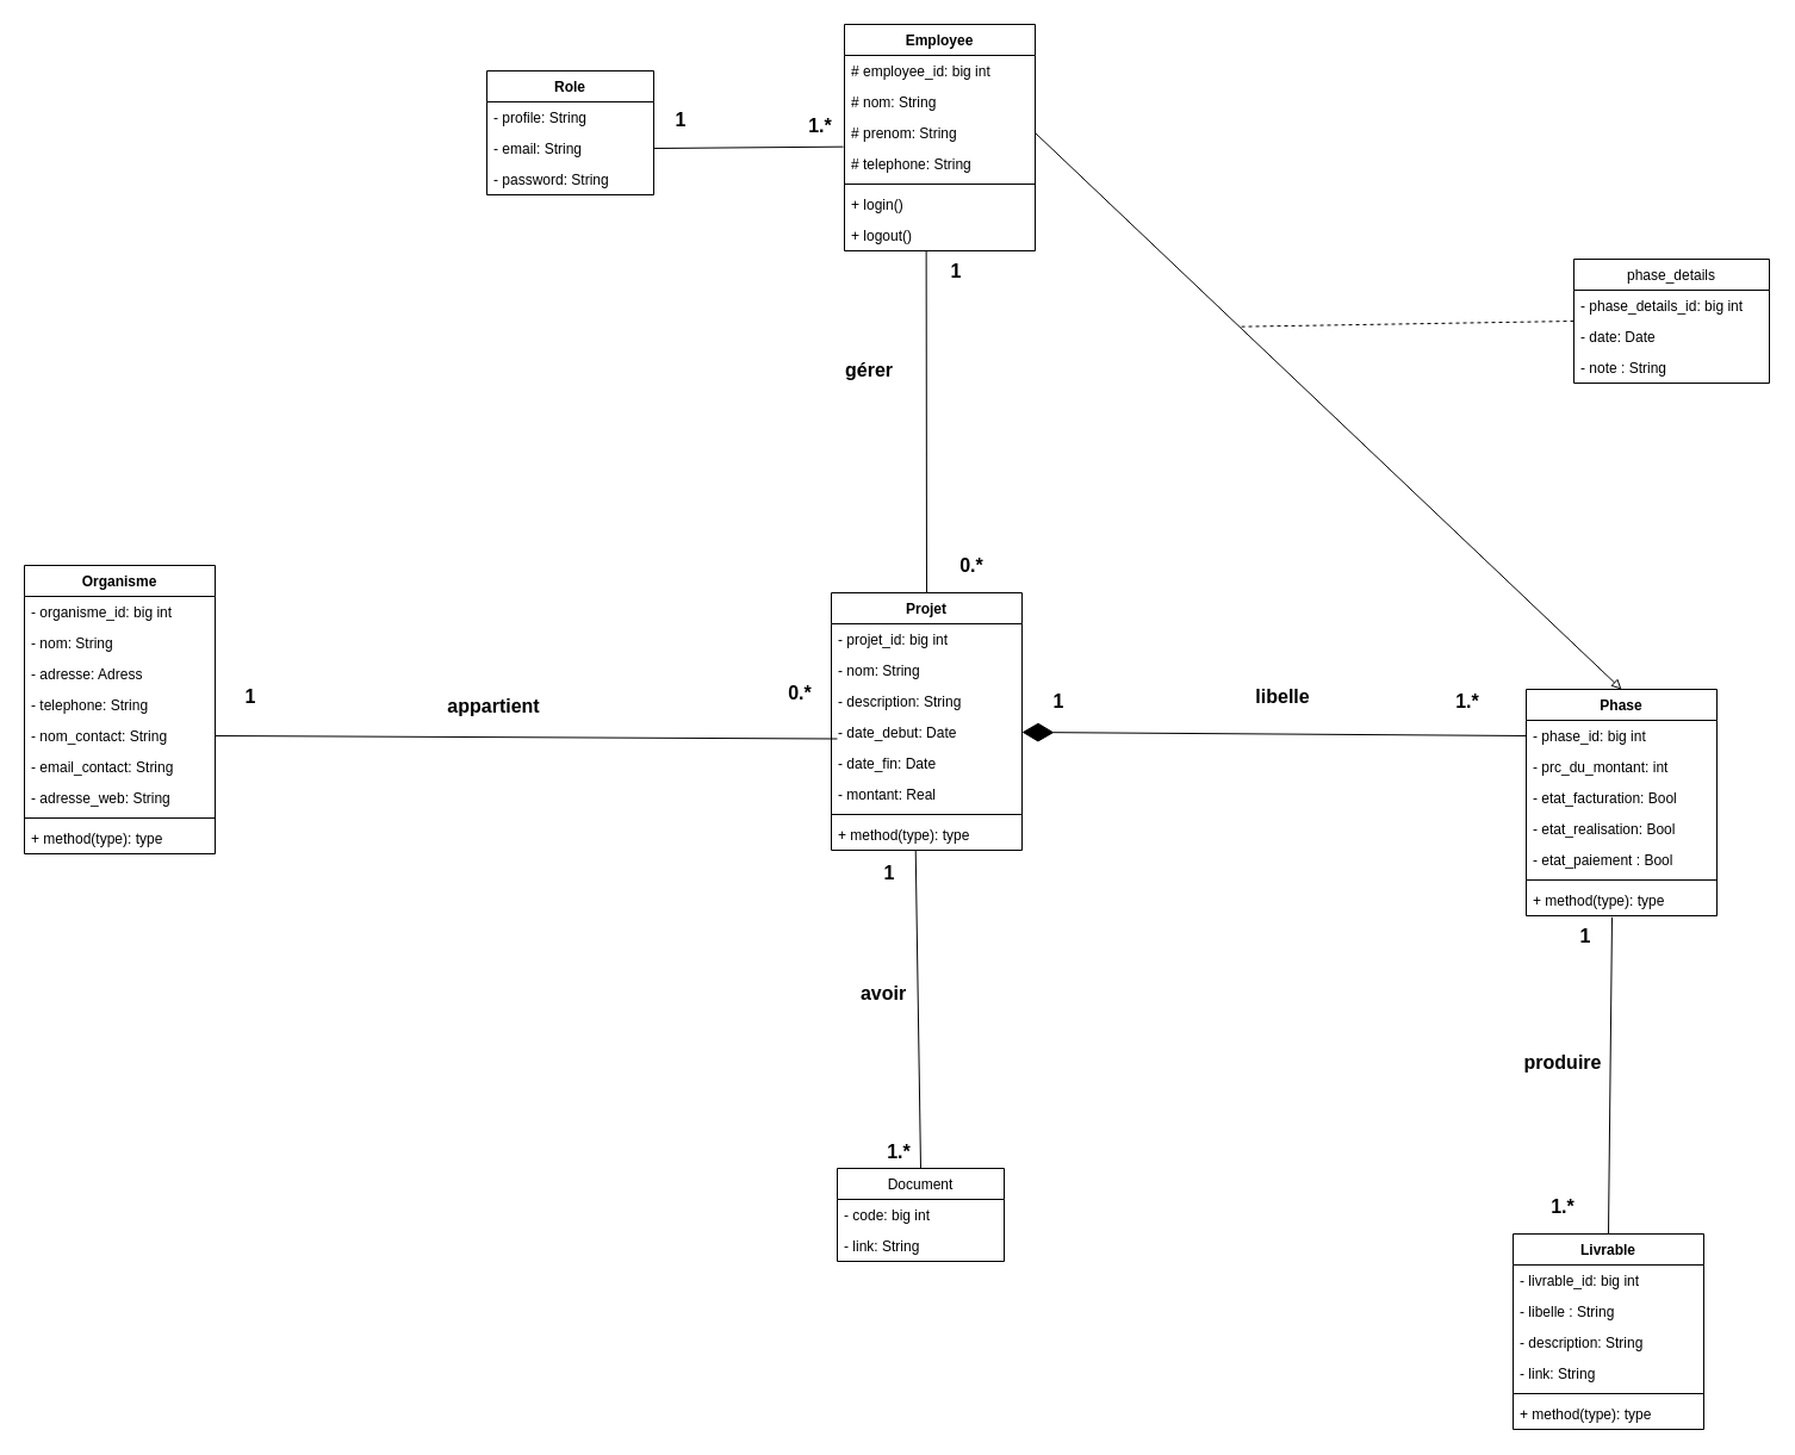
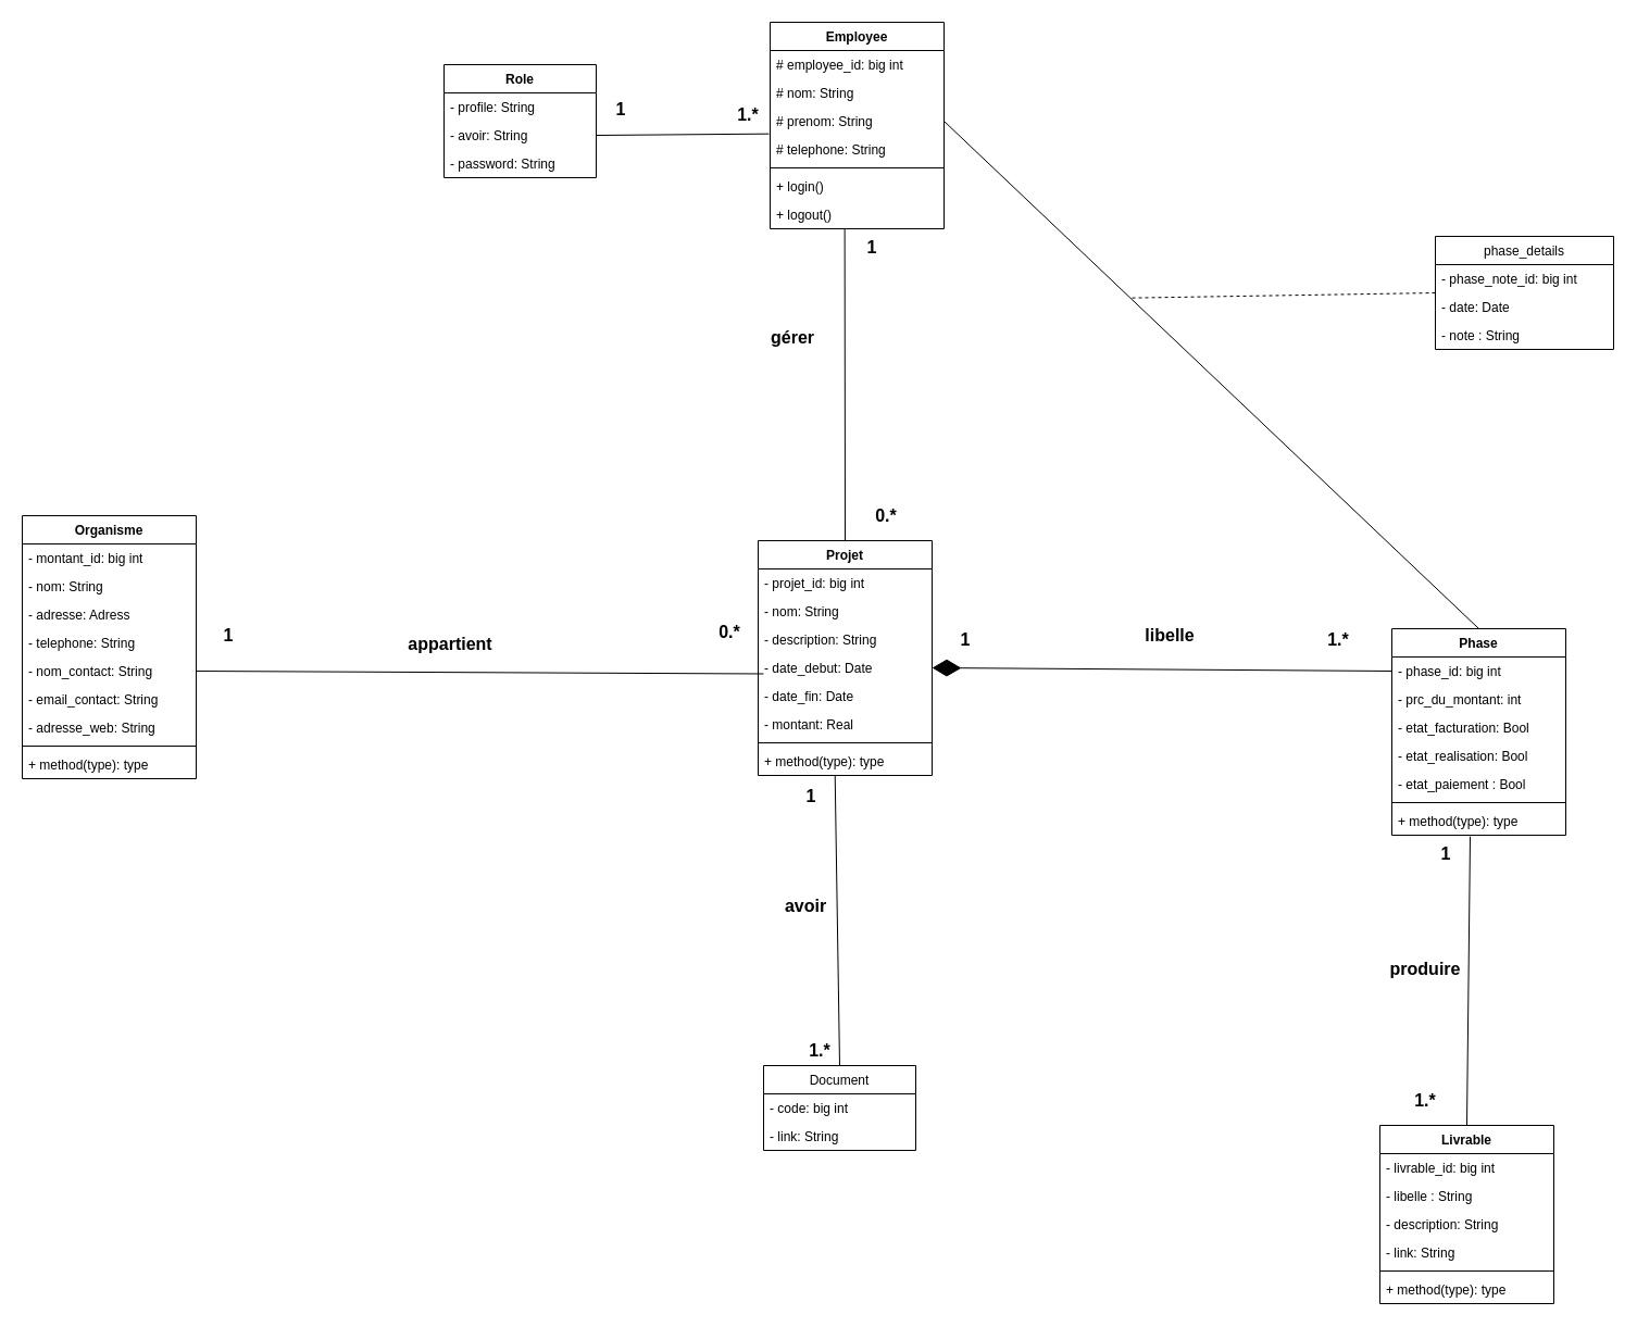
- <mxCell id="55" value="- email: String" style="text;strokeColor=none;fillColor=none;align=left;verticalAlign=top;spacingLeft=4;spacingRight=4;overflow=hidden;rotatable=0;points=[[0,0.5],[1,0.5]];portConstraint=eastwest;" vertex="1" parent="53"><mxGeometry y="52" width="140" height="26" as="geometry" /></mxCell>
+ <mxCell id="55" value="- avoir: String" style="text;strokeColor=none;fillColor=none;align=left;verticalAlign=top;spacingLeft=4;spacingRight=4;overflow=hidden;rotatable=0;points=[[0,0.5],[1,0.5]];portConstraint=eastwest;" vertex="1" parent="53"><mxGeometry y="52" width="140" height="26" as="geometry" /></mxCell>
- <mxCell id="68" value="- phase_details_id: big int" style="text;strokeColor=none;fillColor=none;align=left;verticalAlign=top;spacingLeft=4;spacingRight=4;overflow=hidden;rotatable=0;points=[[0,0.5],[1,0.5]];portConstraint=eastwest;" vertex="1" parent="67"><mxGeometry y="26" width="164" height="26" as="geometry" /></mxCell>
+ <mxCell id="68" value="- phase_note_id: big int" style="text;strokeColor=none;fillColor=none;align=left;verticalAlign=top;spacingLeft=4;spacingRight=4;overflow=hidden;rotatable=0;points=[[0,0.5],[1,0.5]];portConstraint=eastwest;" vertex="1" parent="67"><mxGeometry y="26" width="164" height="26" as="geometry" /></mxCell>
- <mxCell id="3" value="- organisme_id: big int" style="text;strokeColor=none;fillColor=none;align=left;verticalAlign=top;spacingLeft=4;spacingRight=4;overflow=hidden;rotatable=0;points=[[0,0.5],[1,0.5]];portConstraint=eastwest;" vertex="1" parent="2"><mxGeometry y="26" width="160" height="26" as="geometry" /></mxCell>
+ <mxCell id="3" value="- montant_id: big int" style="text;strokeColor=none;fillColor=none;align=left;verticalAlign=top;spacingLeft=4;spacingRight=4;overflow=hidden;rotatable=0;points=[[0,0.5],[1,0.5]];portConstraint=eastwest;" vertex="1" parent="2"><mxGeometry y="26" width="160" height="26" as="geometry" /></mxCell>
- <mxCell id="66" style="rounded=0;orthogonalLoop=1;jettySize=auto;html=1;exitX=1;exitY=0.5;exitDx=0;exitDy=0;entryX=0.5;entryY=0;entryDx=0;entryDy=0;endArrow=block;endFill=0;" edge="1" parent="1" source="40" target="22"><mxGeometry relative="1" as="geometry" /></mxCell>
+ <mxCell id="66" style="rounded=0;orthogonalLoop=1;jettySize=auto;html=1;exitX=1;exitY=0.5;exitDx=0;exitDy=0;entryX=0.5;entryY=0;entryDx=0;entryDy=0;endArrow=none;endFill=0;" edge="1" parent="1" source="40" target="22"><mxGeometry relative="1" as="geometry" /></mxCell>
